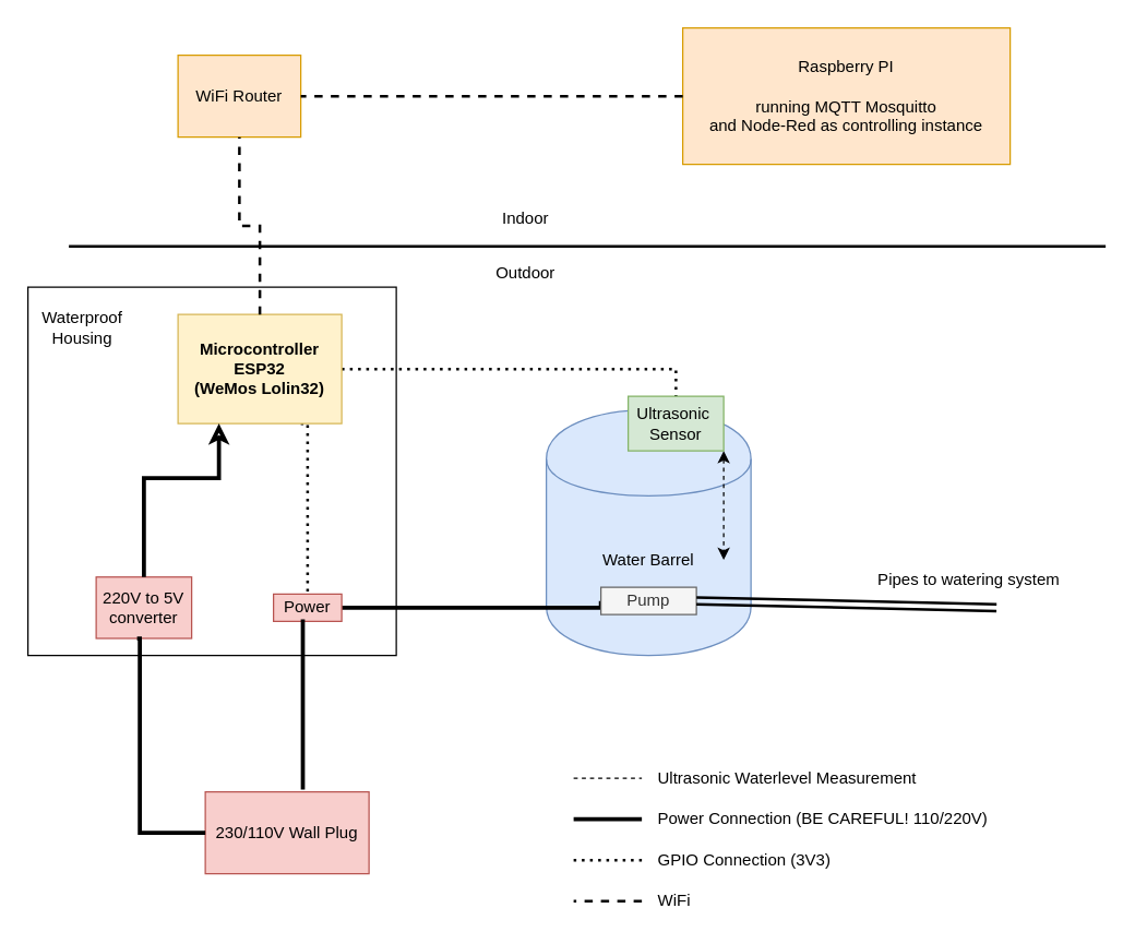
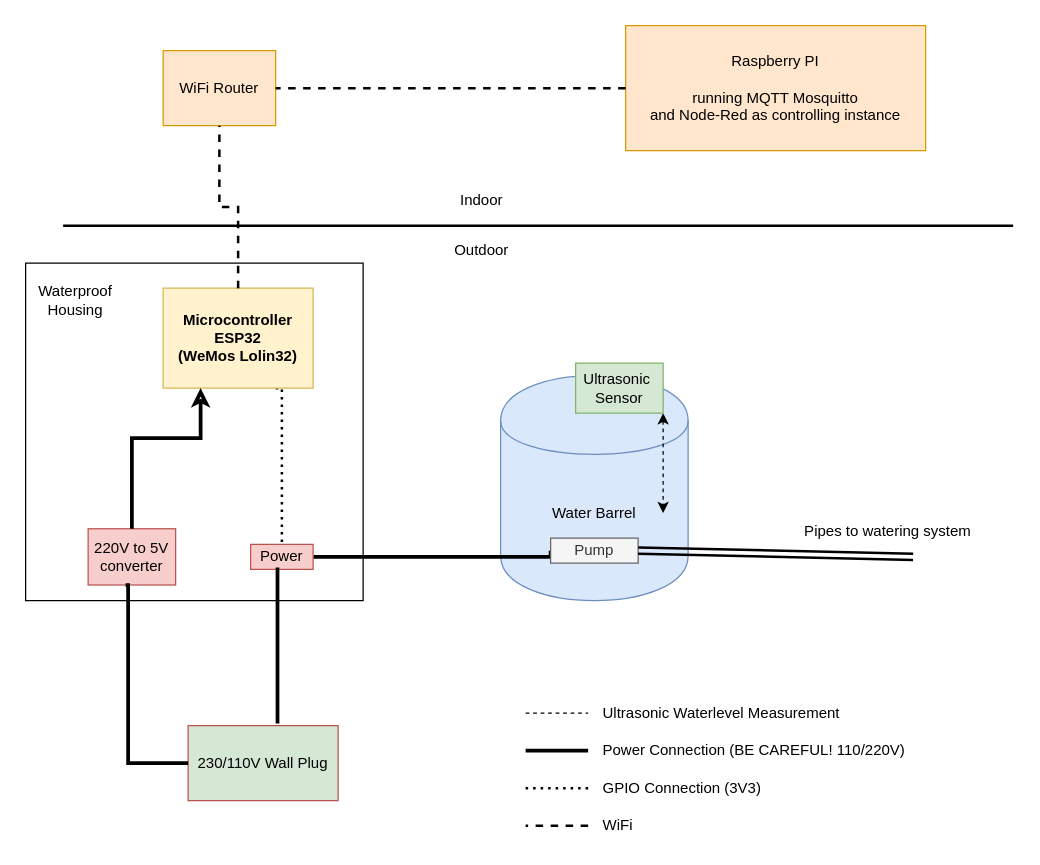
- <mxCell id="3" style="edgeStyle=orthogonalEdgeStyle;rounded=0;orthogonalLoop=1;jettySize=auto;html=1;exitX=1;exitY=0.5;exitDx=0;exitDy=0;entryX=0.5;entryY=0;entryDx=0;entryDy=0;startArrow=none;startFill=0;endArrow=none;endFill=0;strokeWidth=2;dashed=1;dashPattern=1 2;" edge="1" parent="1" source="5" target="10"><mxGeometry relative="1" as="geometry" /></mxCell>
- <mxCell id="17" value="230/110V Wall Plug" style="rounded=0;whiteSpace=wrap;html=1;align=center;fillColor=#f8cecc;strokeColor=#b85450;" vertex="1" parent="1"><mxGeometry x="150" y="580" width="120" height="60" as="geometry" /></mxCell>
+ <mxCell id="17" value="230/110V Wall Plug" style="rounded=0;whiteSpace=wrap;html=1;align=center;fillColor=#d5e8d4;strokeColor=#b85450;" vertex="1" parent="1"><mxGeometry x="150" y="580" width="120" height="60" as="geometry" /></mxCell>
